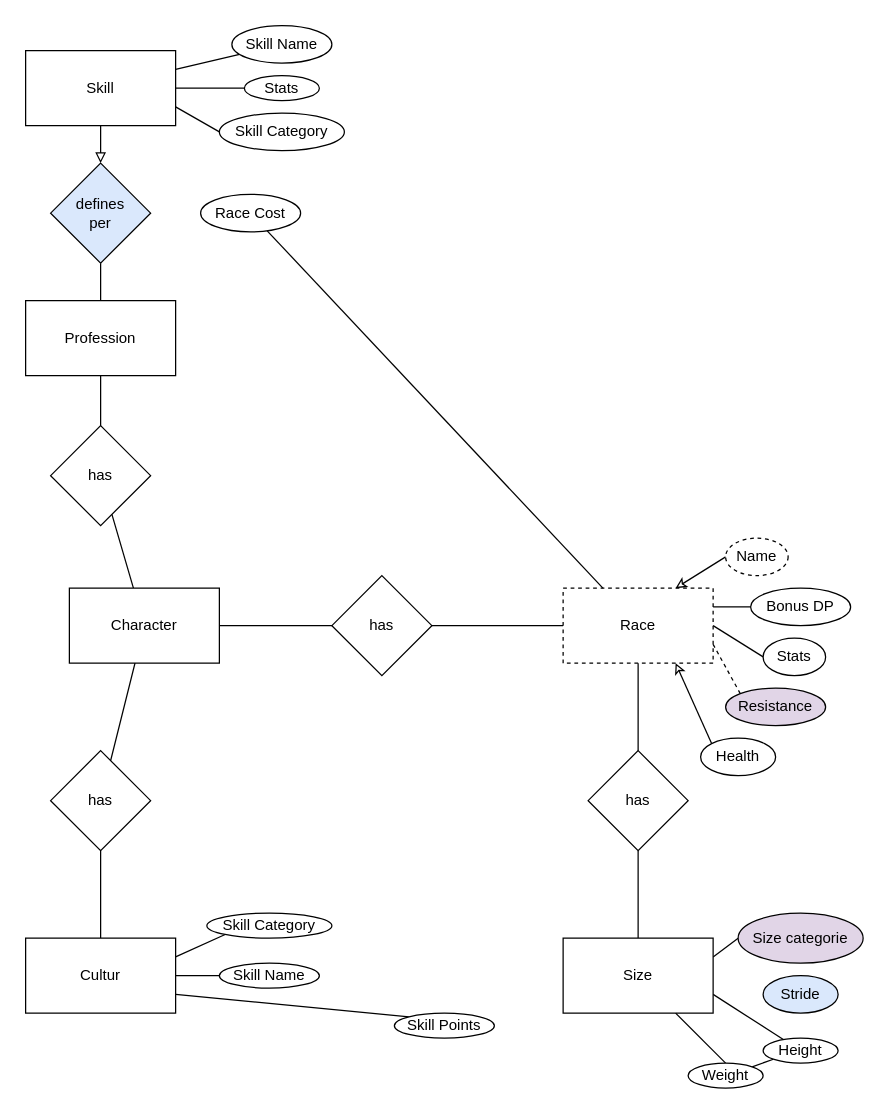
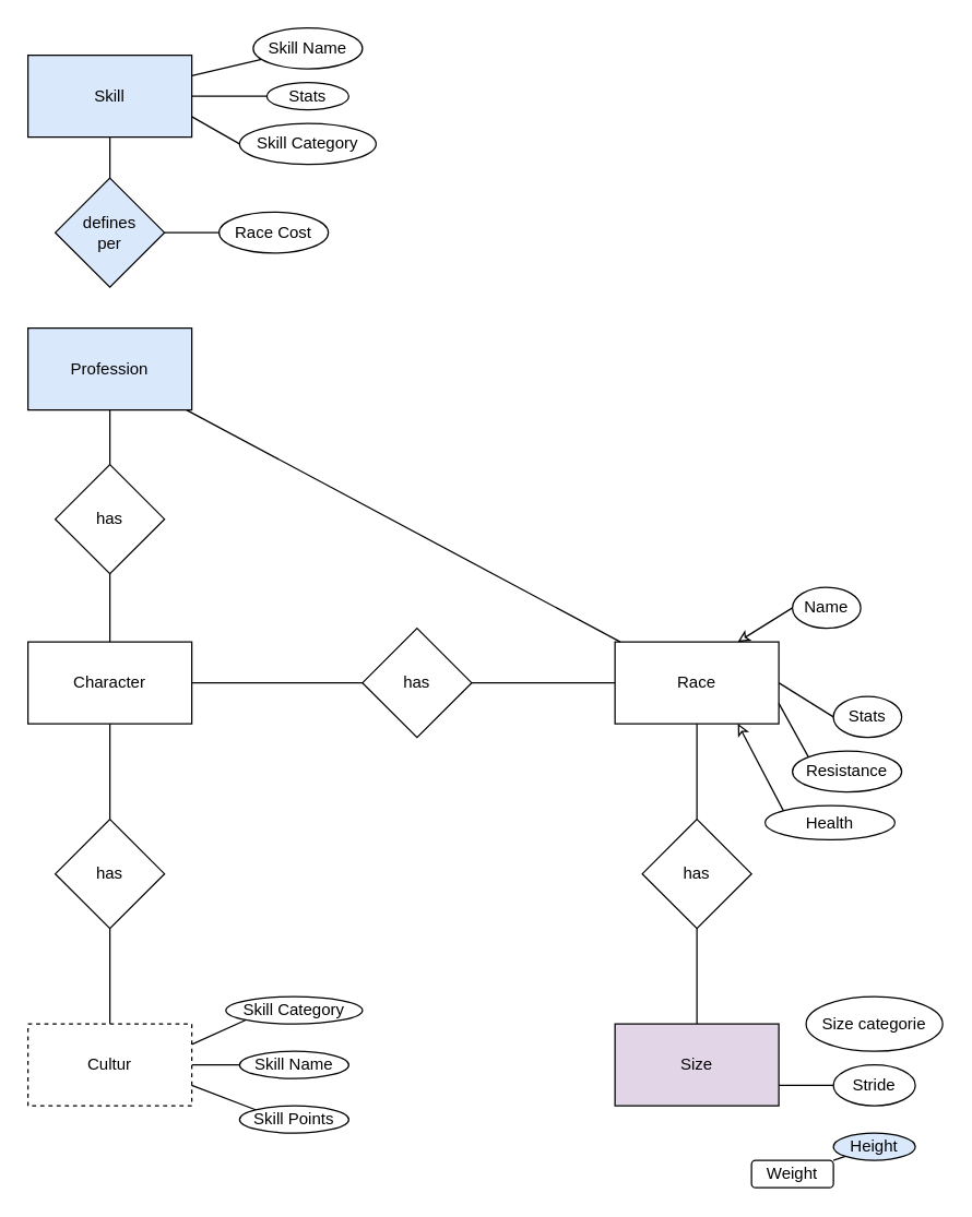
- <mxCell id="49" value="Skill" style="rounded=0;whiteSpace=wrap;html=1;" vertex="1" parent="1"><mxGeometry x="20" y="40" width="120" height="60" as="geometry" /></mxCell>
+ <mxCell id="49" value="Skill" style="rounded=0;whiteSpace=wrap;html=1;fillColor=#dae8fc;" vertex="1" parent="1"><mxGeometry x="20" y="40" width="120" height="60" as="geometry" /></mxCell>
- <mxCell id="48" value="" style="edgeStyle=none;rounded=0;orthogonalLoop=1;jettySize=auto;html=1;endArrow=block;endFill=0;" edge="1" parent="1" source="49" target="50"><mxGeometry relative="1" as="geometry" /></mxCell>
+ <mxCell id="48" value="" style="edgeStyle=none;rounded=0;orthogonalLoop=1;jettySize=auto;html=1;endArrow=none;endFill=0;" edge="1" parent="1" source="49" target="50"><mxGeometry relative="1" as="geometry" /></mxCell>
- <mxCell id="42" value="" style="edgeStyle=none;rounded=0;orthogonalLoop=1;jettySize=auto;html=1;endArrow=none;endFill=0;" edge="1" parent="1" source="43" target="50"><mxGeometry relative="1" as="geometry" /></mxCell>
+ <mxCell id="42" value="" style="edgeStyle=none;rounded=0;orthogonalLoop=1;jettySize=auto;html=1;endArrow=none;endFill=0;" edge="1" parent="1" source="43" target="7"><mxGeometry relative="1" as="geometry" /></mxCell>
- <mxCell id="43" value="Profession" style="rounded=0;whiteSpace=wrap;html=1;" vertex="1" parent="1"><mxGeometry x="20" y="240" width="120" height="60" as="geometry" /></mxCell>
+ <mxCell id="43" value="Profession" style="rounded=0;whiteSpace=wrap;html=1;fillColor=#dae8fc;" vertex="1" parent="1"><mxGeometry x="20" y="240" width="120" height="60" as="geometry" /></mxCell>
- <mxCell id="45" value="" style="edgeStyle=none;rounded=0;orthogonalLoop=1;jettySize=auto;html=1;endArrow=none;endFill=0;" edge="1" parent="1" source="46" target="7"><mxGeometry relative="1" as="geometry" /></mxCell>
+ <mxCell id="45" value="" style="edgeStyle=none;rounded=0;orthogonalLoop=1;jettySize=auto;html=1;endArrow=none;endFill=0;entryX=1;entryY=0.5;entryDx=0;entryDy=0;" edge="1" parent="1" source="46" target="50"><mxGeometry relative="1" as="geometry" /></mxCell>
- <mxCell id="9" value="Name" style="ellipse;whiteSpace=wrap;html=1;dashed=1;" vertex="1" parent="1"><mxGeometry x="580" y="430" width="50" height="30" as="geometry" /></mxCell>
+ <mxCell id="9" value="Name" style="ellipse;whiteSpace=wrap;html=1;" vertex="1" parent="1"><mxGeometry x="580" y="430" width="50" height="30" as="geometry" /></mxCell>
- <mxCell id="10" style="edgeStyle=orthogonalEdgeStyle;rounded=0;orthogonalLoop=1;jettySize=auto;html=1;exitX=0;exitY=0.5;exitDx=0;exitDy=0;entryX=1;entryY=0.25;entryDx=0;entryDy=0;endArrow=none;endFill=0;" edge="1" parent="1" source="11" target="7"><mxGeometry relative="1" as="geometry" /></mxCell>
- <mxCell id="11" value="Bonus DP" style="ellipse;whiteSpace=wrap;html=1;" vertex="1" parent="1"><mxGeometry x="600" y="470" width="80" height="30" as="geometry" /></mxCell>
- <mxCell id="4" value="Character" style="rounded=0;whiteSpace=wrap;html=1;" vertex="1" parent="1"><mxGeometry x="55" y="470" width="120" height="60" as="geometry" /></mxCell>
+ <mxCell id="4" value="Character" style="rounded=0;whiteSpace=wrap;html=1;" vertex="1" parent="1"><mxGeometry x="20" y="470" width="120" height="60" as="geometry" /></mxCell>
- <mxCell id="7" value="&lt;div&gt;Race&lt;/div&gt;" style="rounded=0;whiteSpace=wrap;html=1;dashed=1;" vertex="1" parent="1"><mxGeometry x="450" y="470" width="120" height="60" as="geometry" /></mxCell>
+ <mxCell id="7" value="&lt;div&gt;Race&lt;/div&gt;" style="rounded=0;whiteSpace=wrap;html=1;" vertex="1" parent="1"><mxGeometry x="450" y="470" width="120" height="60" as="geometry" /></mxCell>
- <mxCell id="16" style="rounded=0;orthogonalLoop=1;jettySize=auto;html=1;exitX=0;exitY=0;exitDx=0;exitDy=0;entryX=1;entryY=0.75;entryDx=0;entryDy=0;endArrow=none;endFill=0;dashed=1;" edge="1" parent="1" source="17" target="7"><mxGeometry relative="1" as="geometry" /></mxCell>
+ <mxCell id="16" style="rounded=0;orthogonalLoop=1;jettySize=auto;html=1;exitX=0;exitY=0;exitDx=0;exitDy=0;entryX=1;entryY=0.75;entryDx=0;entryDy=0;endArrow=none;endFill=0;" edge="1" parent="1" source="17" target="7"><mxGeometry relative="1" as="geometry" /></mxCell>
- <mxCell id="17" value="&lt;div&gt;Resistance&lt;/div&gt;" style="ellipse;whiteSpace=wrap;html=1;fillColor=#e1d5e7;" vertex="1" parent="1"><mxGeometry x="580" y="550" width="80" height="30" as="geometry" /></mxCell>
+ <mxCell id="17" value="&lt;div&gt;Resistance&lt;/div&gt;" style="ellipse;whiteSpace=wrap;html=1;" vertex="1" parent="1"><mxGeometry x="580" y="550" width="80" height="30" as="geometry" /></mxCell>
- <mxCell id="15" value="Health" style="ellipse;whiteSpace=wrap;html=1;" vertex="1" parent="1"><mxGeometry x="560" y="590" width="60" height="30" as="geometry" /></mxCell>
+ <mxCell id="15" value="Health" style="ellipse;whiteSpace=wrap;html=1;" vertex="1" parent="1"><mxGeometry x="560" y="590" width="95" height="25" as="geometry" /></mxCell>
- <mxCell id="24" value="Size categorie" style="ellipse;whiteSpace=wrap;html=1;fillColor=#e1d5e7;" vertex="1" parent="1"><mxGeometry x="590" y="730" width="100" height="40" as="geometry" /></mxCell>
+ <mxCell id="24" value="Size categorie" style="ellipse;whiteSpace=wrap;html=1;" vertex="1" parent="1"><mxGeometry x="590" y="730" width="100" height="40" as="geometry" /></mxCell>
- <mxCell id="21" style="edgeStyle=none;rounded=0;orthogonalLoop=1;jettySize=auto;html=1;exitX=1;exitY=0.25;exitDx=0;exitDy=0;entryX=0;entryY=0.5;entryDx=0;entryDy=0;endArrow=none;endFill=0;" edge="1" parent="1" source="23" target="24"><mxGeometry relative="1" as="geometry" /></mxCell>
- <mxCell id="35" value="&lt;div&gt;Cultur&lt;/div&gt;" style="rounded=0;whiteSpace=wrap;html=1;" vertex="1" parent="1"><mxGeometry x="20" y="750" width="120" height="60" as="geometry" /></mxCell>
+ <mxCell id="35" value="&lt;div&gt;Cultur&lt;/div&gt;" style="rounded=0;whiteSpace=wrap;html=1;dashed=1;" vertex="1" parent="1"><mxGeometry x="20" y="750" width="120" height="60" as="geometry" /></mxCell>
- <mxCell id="23" value="Size" style="rounded=0;whiteSpace=wrap;html=1;" vertex="1" parent="1"><mxGeometry x="450" y="750" width="120" height="60" as="geometry" /></mxCell>
+ <mxCell id="23" value="Size" style="rounded=0;whiteSpace=wrap;html=1;fillColor=#e1d5e7;" vertex="1" parent="1"><mxGeometry x="450" y="750" width="120" height="60" as="geometry" /></mxCell>
- <mxCell id="25" value="Stride" style="ellipse;whiteSpace=wrap;html=1;fillColor=#dae8fc;" vertex="1" parent="1"><mxGeometry x="610" y="780" width="60" height="30" as="geometry" /></mxCell>
+ <mxCell id="25" value="Stride" style="ellipse;whiteSpace=wrap;html=1;" vertex="1" parent="1"><mxGeometry x="610" y="780" width="60" height="30" as="geometry" /></mxCell>
- <mxCell id="22" style="edgeStyle=none;rounded=0;orthogonalLoop=1;jettySize=auto;html=1;exitX=1;exitY=0.75;exitDx=0;exitDy=0;endArrow=none;endFill=0;" edge="1" parent="1" source="23" target="27"><mxGeometry relative="1" as="geometry" /></mxCell>
+ <mxCell id="22" style="edgeStyle=none;rounded=0;orthogonalLoop=1;jettySize=auto;html=1;exitX=1;exitY=0.75;exitDx=0;exitDy=0;entryX=0;entryY=0.5;entryDx=0;entryDy=0;endArrow=none;endFill=0;" edge="1" parent="1" source="23" target="25"><mxGeometry relative="1" as="geometry" /></mxCell>
- <mxCell id="39" value="Skill Points" style="ellipse;whiteSpace=wrap;html=1;" vertex="1" parent="1"><mxGeometry x="315" y="810" width="80" height="20" as="geometry" /></mxCell>
+ <mxCell id="39" value="Skill Points" style="ellipse;whiteSpace=wrap;html=1;" vertex="1" parent="1"><mxGeometry x="175" y="810" width="80" height="20" as="geometry" /></mxCell>
- <mxCell id="28" style="edgeStyle=none;rounded=0;orthogonalLoop=1;jettySize=auto;html=1;exitX=0.5;exitY=0;exitDx=0;exitDy=0;entryX=0.75;entryY=1;entryDx=0;entryDy=0;endArrow=none;endFill=0;" edge="1" parent="1" source="29" target="23"><mxGeometry relative="1" as="geometry" /></mxCell>
- <mxCell id="27" value="Height" style="ellipse;whiteSpace=wrap;html=1;" vertex="1" parent="1"><mxGeometry x="610" y="830" width="60" height="20" as="geometry" /></mxCell>
+ <mxCell id="27" value="Height" style="ellipse;whiteSpace=wrap;html=1;fillColor=#dae8fc;" vertex="1" parent="1"><mxGeometry x="610" y="830" width="60" height="20" as="geometry" /></mxCell>
- <mxCell id="29" value="&lt;div&gt;Weight&lt;/div&gt;" style="ellipse;whiteSpace=wrap;html=1;" vertex="1" parent="1"><mxGeometry x="550" y="850" width="60" height="20" as="geometry" /></mxCell>
+ <mxCell id="29" value="&lt;div&gt;Weight&lt;/div&gt;" style="whiteSpace=wrap;html=1;rounded=1;" vertex="1" parent="1"><mxGeometry x="550" y="850" width="60" height="20" as="geometry" /></mxCell>
